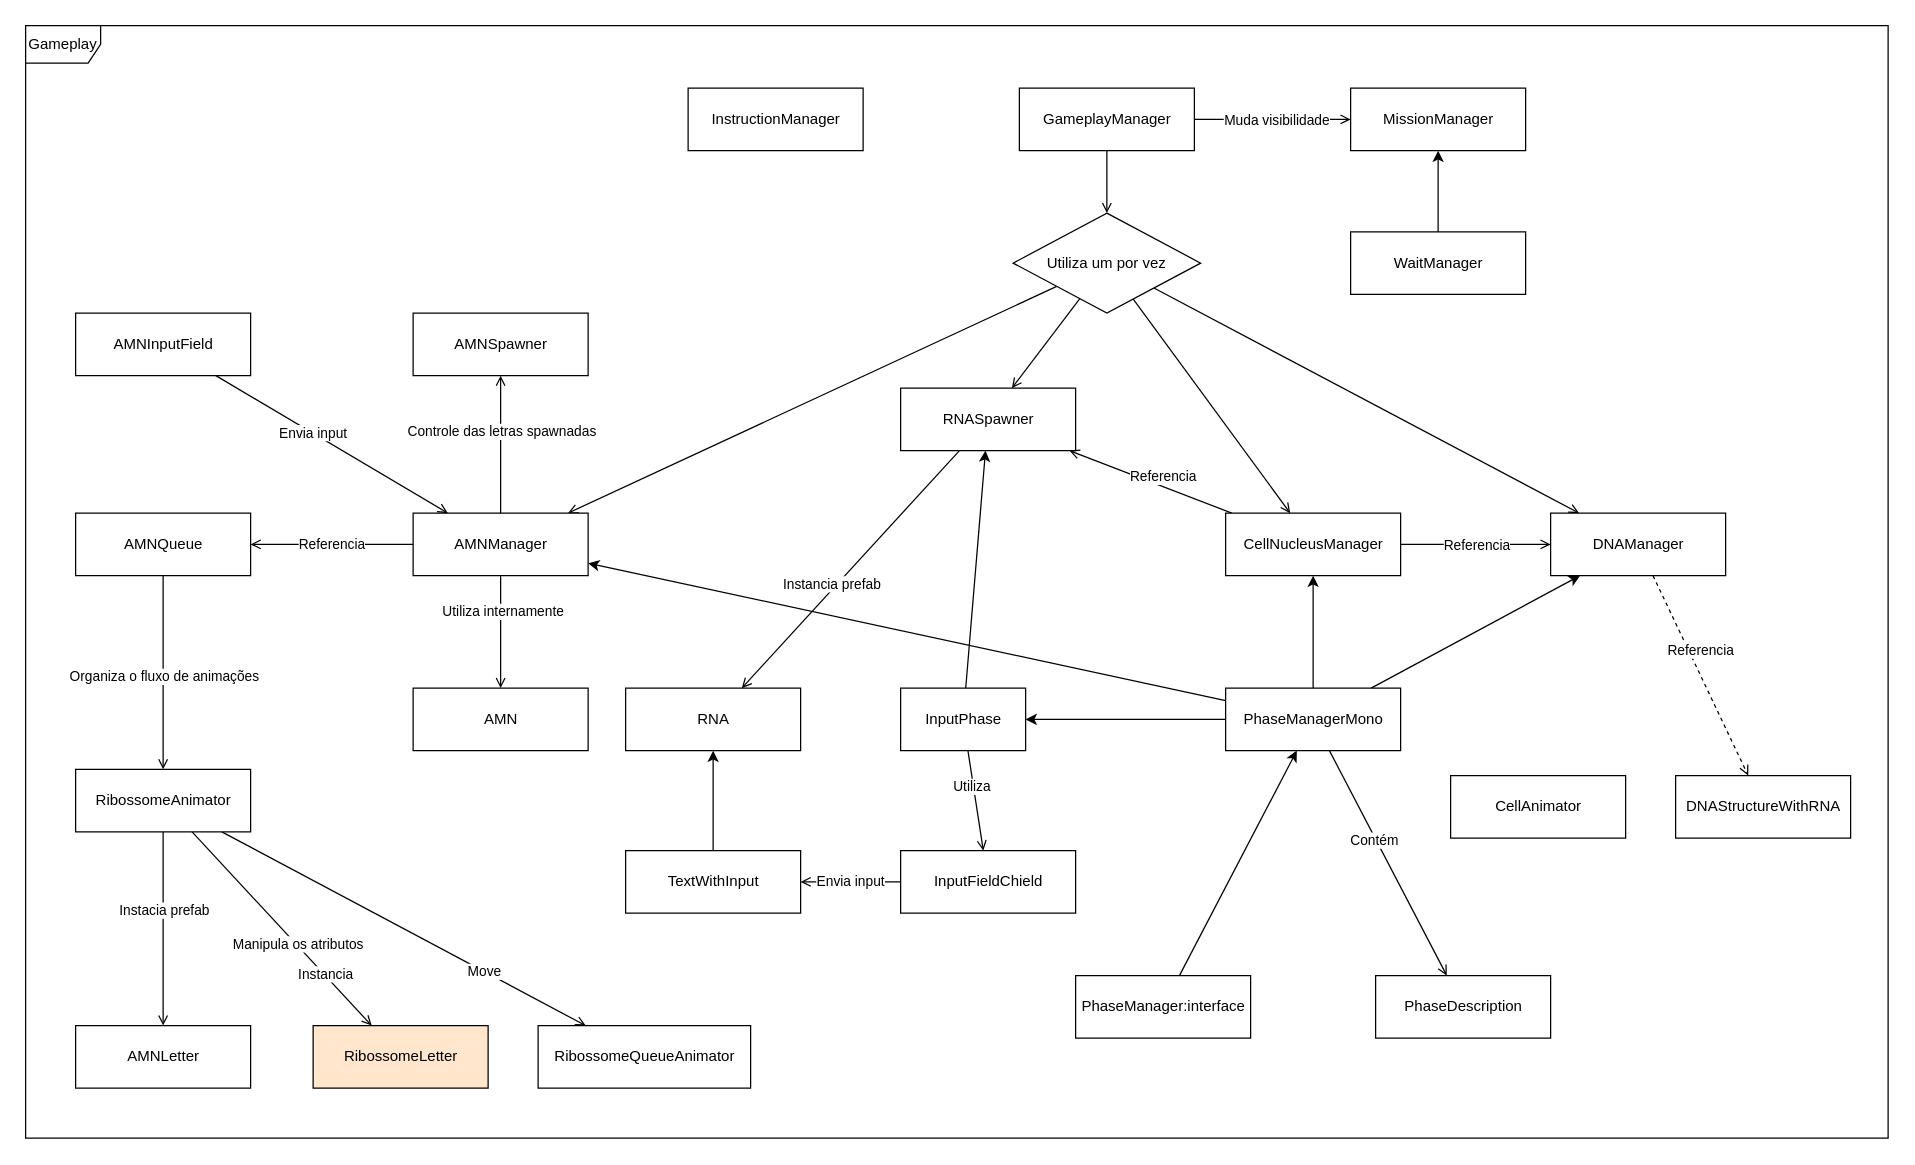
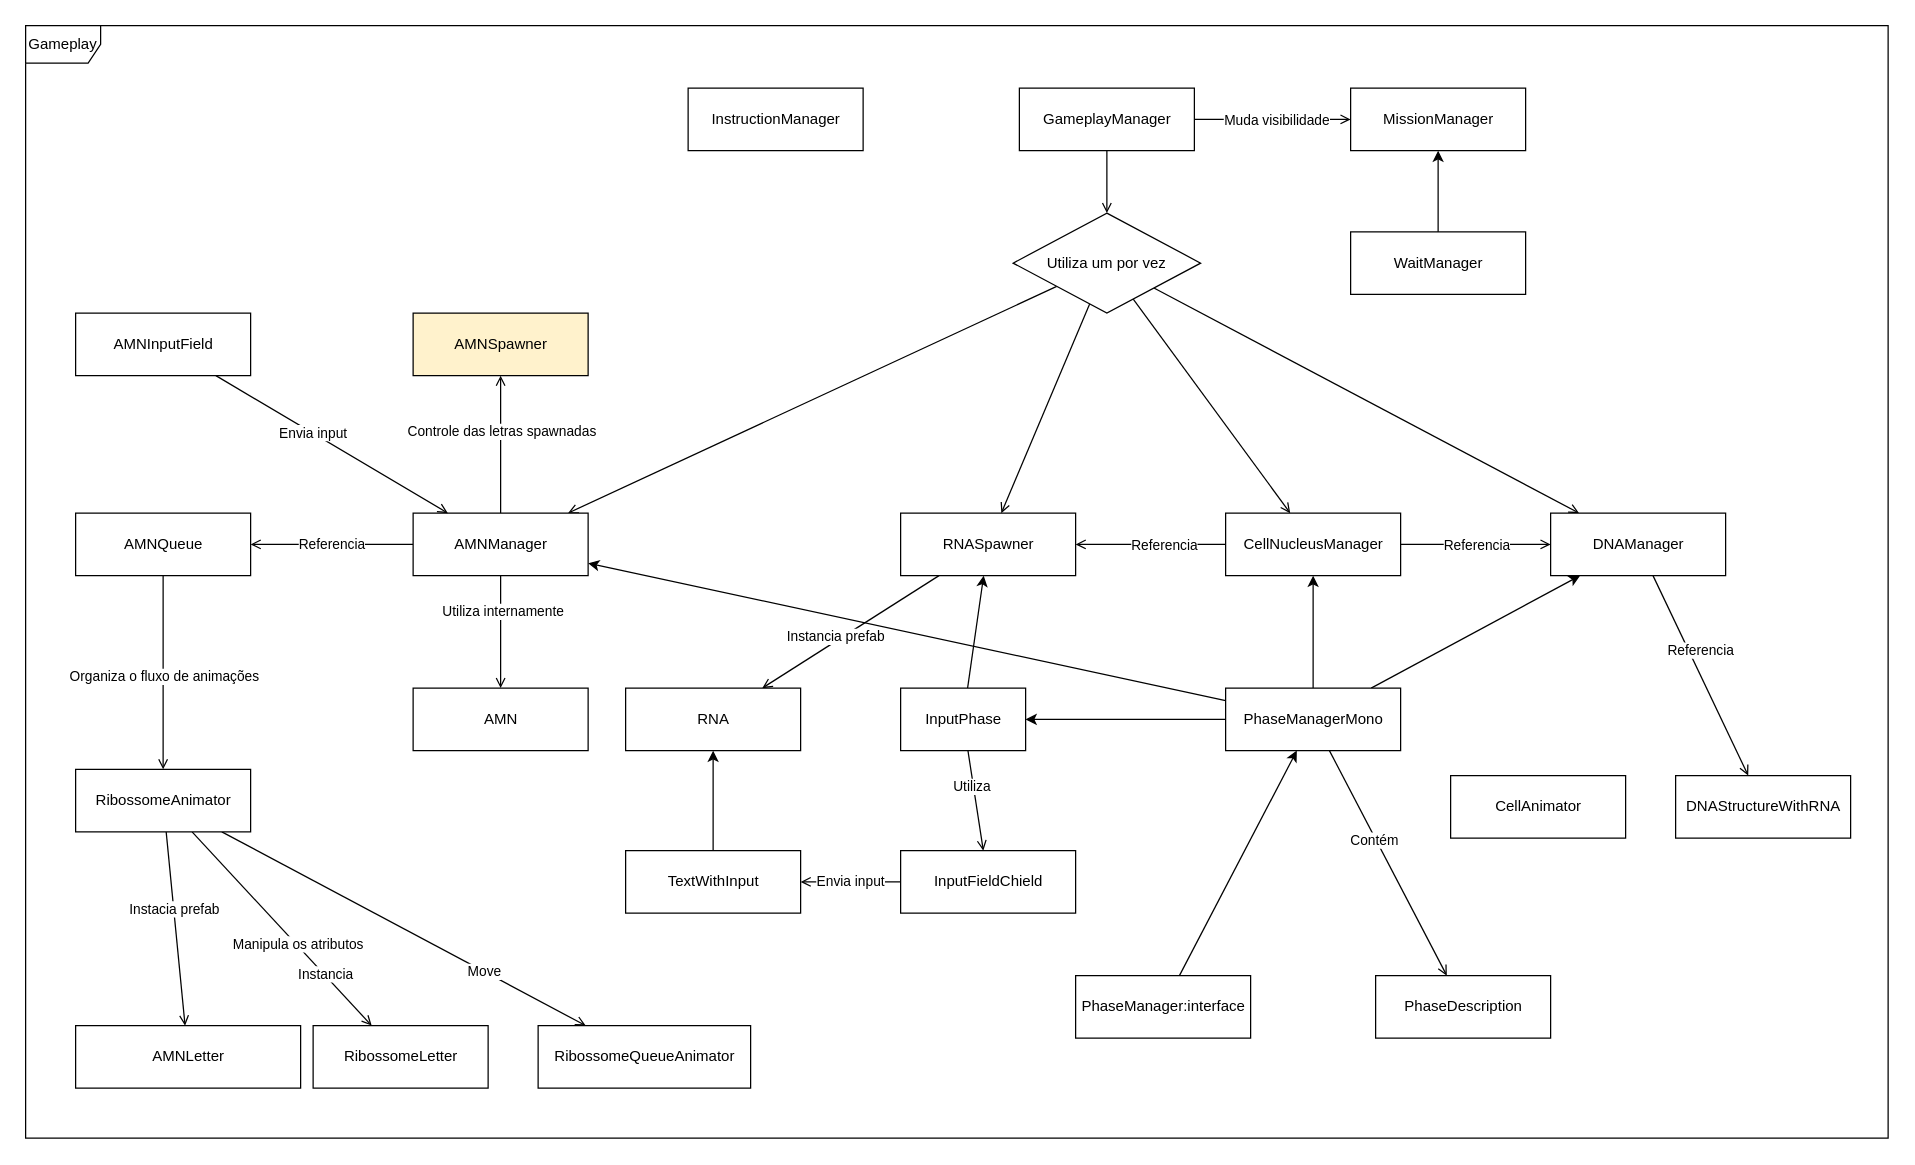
- <mxCell id="70" value="AMNSpawner" style="html=1;" parent="1" vertex="1"><mxGeometry x="330" y="250" width="140" height="50" as="geometry" /></mxCell>
+ <mxCell id="70" value="AMNSpawner" style="html=1;fillColor=#fff2cc;" parent="1" vertex="1"><mxGeometry x="330" y="250" width="140" height="50" as="geometry" /></mxCell>
- <mxCell id="20" value="RNASpawner" style="html=1;" parent="1" vertex="1"><mxGeometry x="720" y="310" width="140" height="50" as="geometry" /></mxCell>
+ <mxCell id="20" value="RNASpawner" style="html=1;" parent="1" vertex="1"><mxGeometry x="720" y="410" width="140" height="50" as="geometry" /></mxCell>
- <mxCell id="37" style="edgeStyle=none;rounded=0;orthogonalLoop=1;jettySize=auto;html=1;endArrow=open;endFill=0;dashed=1;" parent="1" source="39" target="41" edge="1"><mxGeometry relative="1" as="geometry" /></mxCell>
+ <mxCell id="37" style="edgeStyle=none;rounded=0;orthogonalLoop=1;jettySize=auto;html=1;endArrow=open;endFill=0;" parent="1" source="39" target="41" edge="1"><mxGeometry relative="1" as="geometry" /></mxCell>
- <mxCell id="65" value="AMNLetter" style="html=1;" parent="1" vertex="1"><mxGeometry x="60" y="820" width="140" height="50" as="geometry" /></mxCell>
+ <mxCell id="65" value="AMNLetter" style="html=1;" parent="1" vertex="1"><mxGeometry x="60" y="820" width="180" height="50" as="geometry" /></mxCell>
- <mxCell id="72" value="RibossomeLetter" style="html=1;fillColor=#ffe6cc;" vertex="1" parent="1"><mxGeometry x="250" y="820" width="140" height="50" as="geometry" /></mxCell>
+ <mxCell id="72" value="RibossomeLetter" style="html=1;" vertex="1" parent="1"><mxGeometry x="250" y="820" width="140" height="50" as="geometry" /></mxCell>
